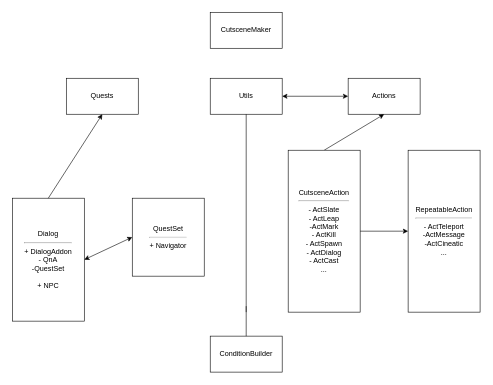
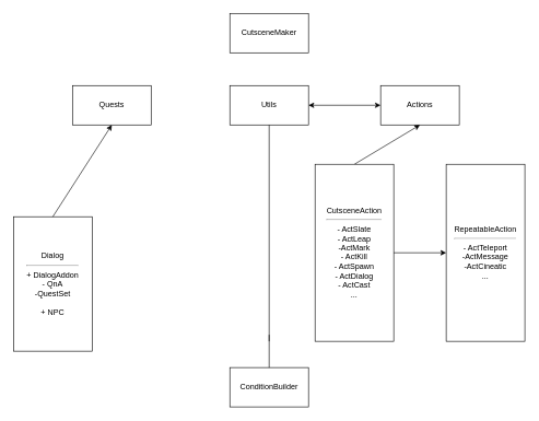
- <mxCell id="8" value="QuestSet&lt;br&gt;&lt;hr&gt;+ Navigator" style="rounded=0;whiteSpace=wrap;html=1;" vertex="1" parent="1"><mxGeometry x="220" y="330" width="120" height="130" as="geometry" /></mxCell>
- <mxCell id="9" value="" style="endArrow=classic;startArrow=classic;html=1;rounded=0;exitX=1;exitY=0.5;exitDx=0;exitDy=0;entryX=0;entryY=0.5;entryDx=0;entryDy=0;" edge="1" parent="1" source="7" target="8"><mxGeometry width="50" height="50" relative="1" as="geometry"><mxPoint x="400" y="390" as="sourcePoint" /><mxPoint x="450" y="340" as="targetPoint" /></mxGeometry></mxCell>
